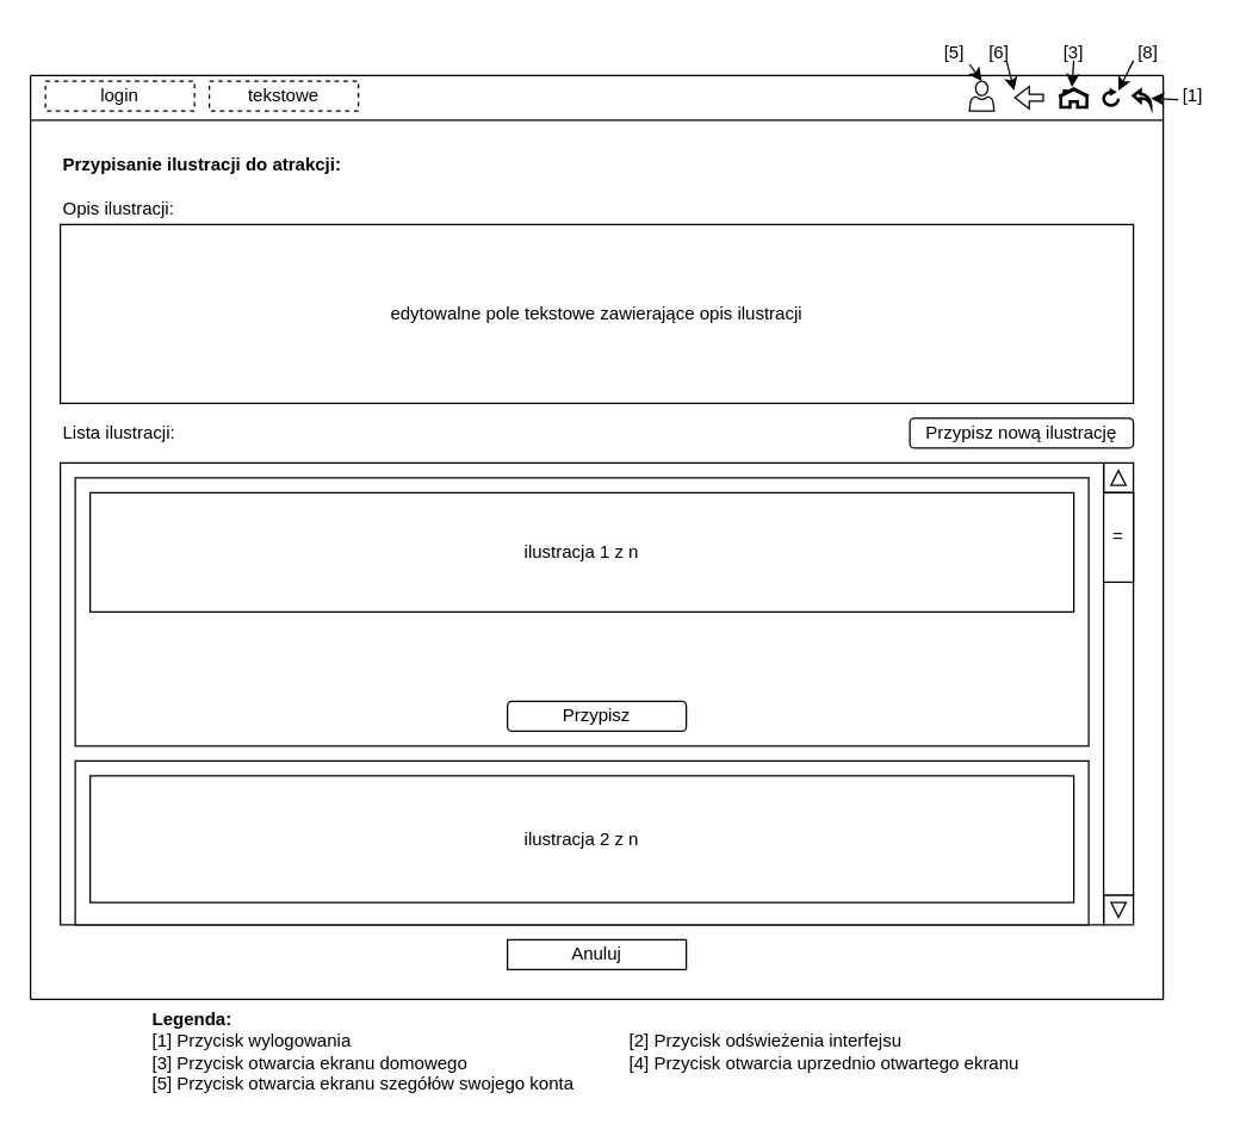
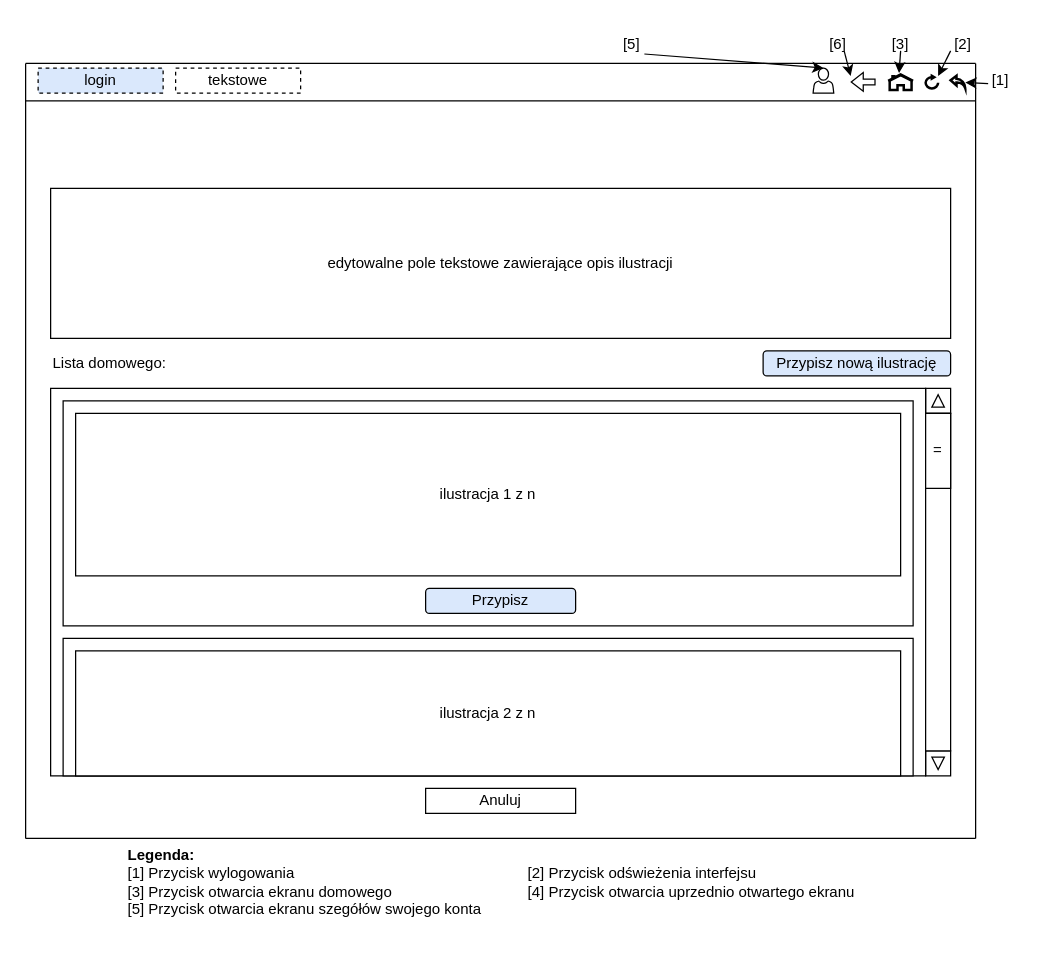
- <mxCell id="40" value="[5]" style="text;html=1;strokeColor=none;fillColor=none;align=center;verticalAlign=middle;whiteSpace=wrap;rounded=0;" vertex="1" parent="1"><mxGeometry x="630" y="20" width="20" height="30" as="geometry" /></mxCell>
+ <mxCell id="40" value="[5]" style="text;html=1;strokeColor=none;fillColor=none;align=center;verticalAlign=middle;whiteSpace=wrap;rounded=0;" vertex="1" parent="1"><mxGeometry x="495" y="20" width="20" height="30" as="geometry" /></mxCell>
- <mxCell id="33" value="[8]" style="text;html=1;strokeColor=none;fillColor=none;align=center;verticalAlign=middle;whiteSpace=wrap;rounded=0;fontSize=12;fontFamily=Helvetica;fontColor=default;" vertex="1" parent="1"><mxGeometry x="750" y="30" width="40" height="10" as="geometry" /></mxCell>
+ <mxCell id="33" value="[2]" style="text;html=1;strokeColor=none;fillColor=none;align=center;verticalAlign=middle;whiteSpace=wrap;rounded=0;fontSize=12;fontFamily=Helvetica;fontColor=default;" vertex="1" parent="1"><mxGeometry x="750" y="30" width="40" height="10" as="geometry" /></mxCell>
- <mxCell id="7" value="login" style="rounded=0;whiteSpace=wrap;html=1;dashed=1;" parent="1" vertex="1"><mxGeometry x="30" y="53.75" width="100" height="20" as="geometry" /></mxCell>
+ <mxCell id="7" value="login" style="rounded=0;whiteSpace=wrap;html=1;dashed=1;fillColor=#dae8fc;" parent="1" vertex="1"><mxGeometry x="30" y="53.75" width="100" height="20" as="geometry" /></mxCell>
- <mxCell id="9" value="Przypisanie ilustracji do atrakcji:" style="text;html=1;strokeColor=none;fillColor=none;align=left;verticalAlign=middle;whiteSpace=wrap;rounded=0;fontStyle=1;dashed=1;" parent="1" vertex="1"><mxGeometry x="40" y="100" width="720" height="20" as="geometry" /></mxCell>
- <mxCell id="22" value="Opis ilustracji:" style="text;html=1;strokeColor=none;fillColor=none;align=left;verticalAlign=middle;whiteSpace=wrap;rounded=0;" parent="1" vertex="1"><mxGeometry x="40" y="130" width="720" height="20" as="geometry" /></mxCell>
- <mxCell id="18" value="Lista ilustracji:" style="text;html=1;strokeColor=none;fillColor=none;align=left;verticalAlign=middle;whiteSpace=wrap;rounded=0;" parent="1" vertex="1"><mxGeometry x="40" y="280" width="720" height="20" as="geometry" /></mxCell>
+ <mxCell id="18" value="Lista domowego:" style="text;html=1;strokeColor=none;fillColor=none;align=left;verticalAlign=middle;whiteSpace=wrap;rounded=0;" parent="1" vertex="1"><mxGeometry x="40" y="280" width="720" height="20" as="geometry" /></mxCell>
- <mxCell id="26" value="Przypisz nową ilustrację" style="rounded=1;whiteSpace=wrap;html=1;" parent="1" vertex="1"><mxGeometry x="610" y="280" width="150" height="20" as="geometry" /></mxCell>
+ <mxCell id="26" value="Przypisz nową ilustrację" style="rounded=1;whiteSpace=wrap;html=1;fillColor=#dae8fc;" parent="1" vertex="1"><mxGeometry x="610" y="280" width="150" height="20" as="geometry" /></mxCell>
- <mxCell id="19" value="ilustracja 1 z n" style="rounded=0;whiteSpace=wrap;html=1;" parent="1" vertex="1"><mxGeometry x="60" y="330" width="660" height="80" as="geometry" /></mxCell>
+ <mxCell id="19" value="ilustracja 1 z n" style="rounded=0;whiteSpace=wrap;html=1;" parent="1" vertex="1"><mxGeometry x="60" y="330" width="660" height="130" as="geometry" /></mxCell>
- <mxCell id="17" value="Przypisz" style="rounded=1;whiteSpace=wrap;html=1;" parent="1" vertex="1"><mxGeometry x="340" y="470" width="120" height="20" as="geometry" /></mxCell>
+ <mxCell id="17" value="Przypisz" style="rounded=1;whiteSpace=wrap;html=1;fillColor=#dae8fc;" parent="1" vertex="1"><mxGeometry x="340" y="470" width="120" height="20" as="geometry" /></mxCell>
- <mxCell id="25" value="ilustracja 2 z n" style="rounded=0;whiteSpace=wrap;html=1;" parent="1" vertex="1"><mxGeometry x="60" y="520" width="660" height="85" as="geometry" /></mxCell>
+ <mxCell id="25" value="ilustracja 2 z n" style="rounded=0;whiteSpace=wrap;html=1;" parent="1" vertex="1"><mxGeometry x="60" y="520" width="660" height="100" as="geometry" /></mxCell>
